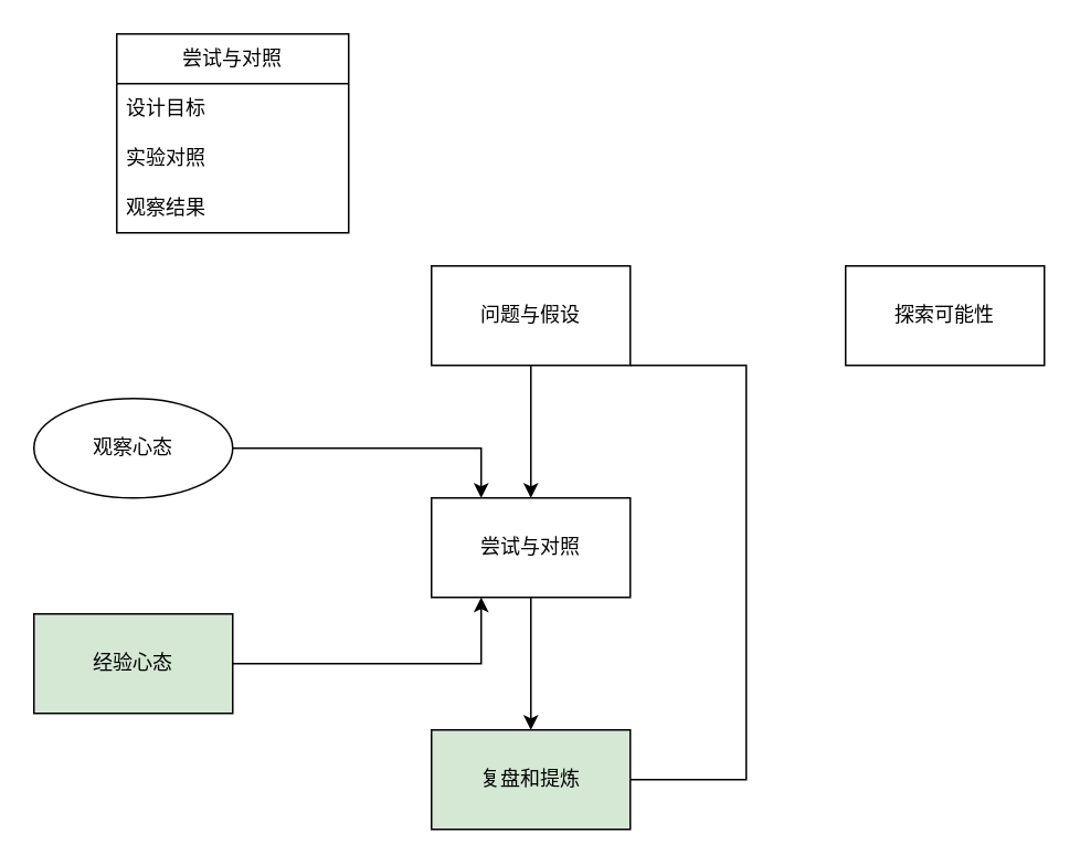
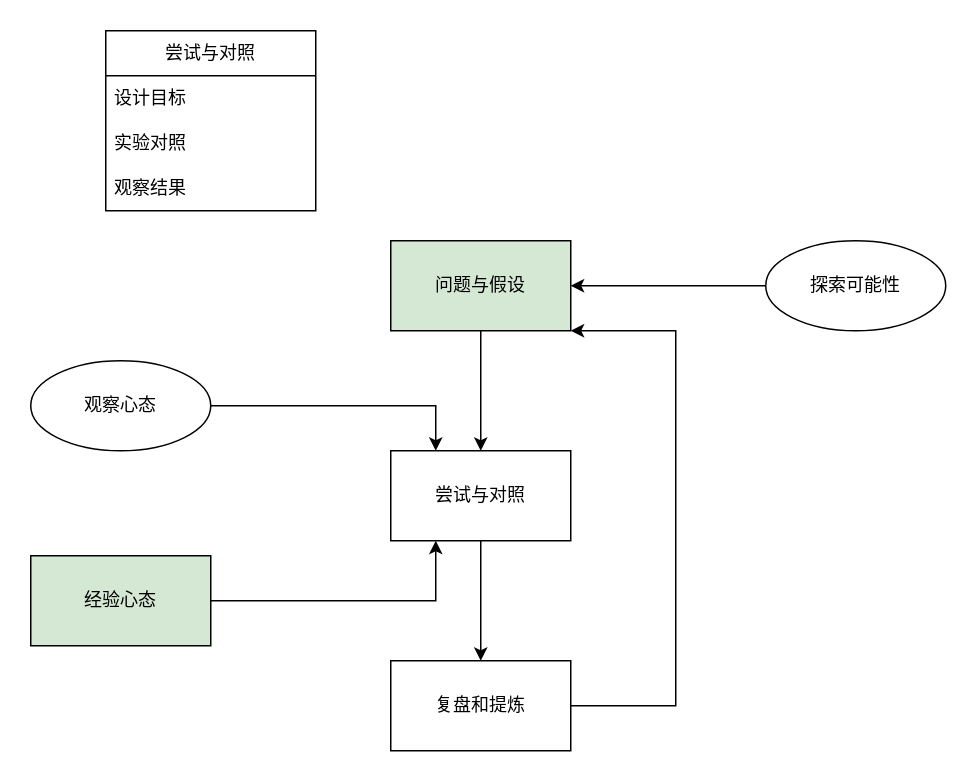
- <mxCell id="3" value="问题与假设" style="rounded=0;whiteSpace=wrap;html=1;" parent="1" vertex="1"><mxGeometry x="260" y="160" width="120" height="60" as="geometry" /></mxCell>
+ <mxCell id="3" value="问题与假设" style="rounded=0;whiteSpace=wrap;html=1;fillColor=#d5e8d4;" parent="1" vertex="1"><mxGeometry x="260" y="160" width="120" height="60" as="geometry" /></mxCell>
+ <mxCell id="12" style="edgeStyle=orthogonalEdgeStyle;rounded=0;orthogonalLoop=1;jettySize=auto;html=1;entryX=1;entryY=0.5;entryDx=0;entryDy=0;" parent="1" source="13" target="3" edge="1"><mxGeometry relative="1" as="geometry" /></mxCell>
- <mxCell id="13" value="探索可能性" style="whiteSpace=wrap;html=1;" parent="1" vertex="1"><mxGeometry x="510" y="160" width="120" height="60" as="geometry" /></mxCell>
+ <mxCell id="13" value="探索可能性" style="ellipse;whiteSpace=wrap;html=1;" parent="1" vertex="1"><mxGeometry x="510" y="160" width="120" height="60" as="geometry" /></mxCell>
- <mxCell id="6" style="edgeStyle=orthogonalEdgeStyle;rounded=0;orthogonalLoop=1;jettySize=auto;html=1;entryX=1;entryY=1;entryDx=0;entryDy=0;endArrow=none;" parent="1" source="7" target="3" edge="1"><mxGeometry relative="1" as="geometry"><Array as="points"><mxPoint x="450" y="470" /><mxPoint x="450" y="220" /></Array></mxGeometry></mxCell>
+ <mxCell id="6" style="edgeStyle=orthogonalEdgeStyle;rounded=0;orthogonalLoop=1;jettySize=auto;html=1;entryX=1;entryY=1;entryDx=0;entryDy=0;" parent="1" source="7" target="3" edge="1"><mxGeometry relative="1" as="geometry"><Array as="points"><mxPoint x="450" y="470" /><mxPoint x="450" y="220" /></Array></mxGeometry></mxCell>
- <mxCell id="7" value="复盘和提炼" style="rounded=0;whiteSpace=wrap;html=1;fillColor=#d5e8d4;" parent="1" vertex="1"><mxGeometry x="260" y="440" width="120" height="60" as="geometry" /></mxCell>
+ <mxCell id="7" value="复盘和提炼" style="rounded=0;whiteSpace=wrap;html=1;" parent="1" vertex="1"><mxGeometry x="260" y="440" width="120" height="60" as="geometry" /></mxCell>
